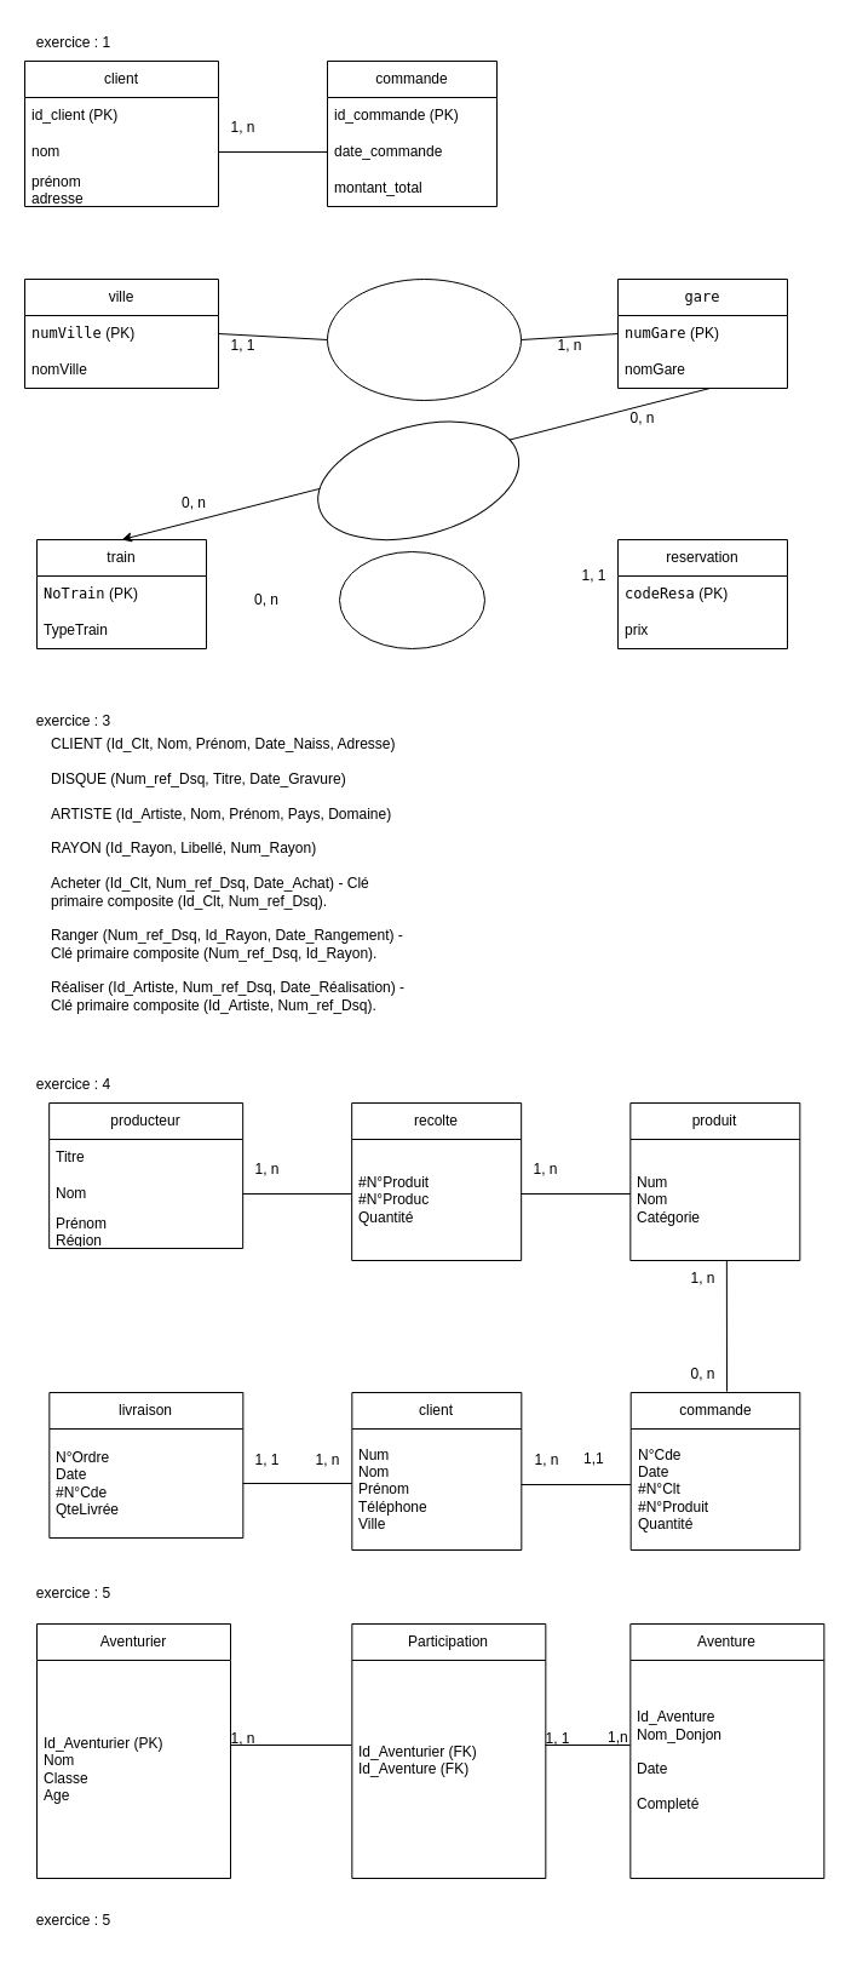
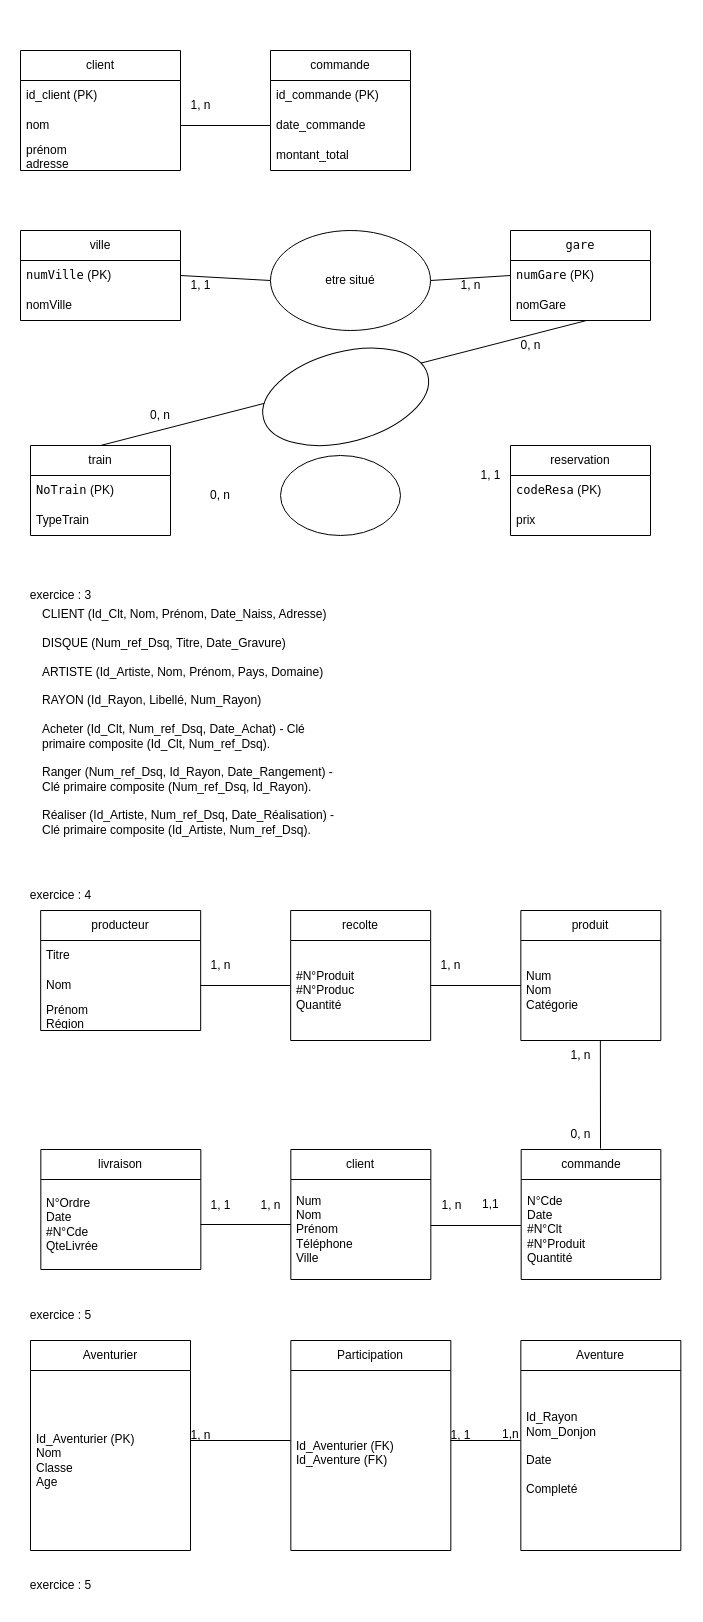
- <mxCell id="12" value="exercice : 1" style="text;html=1;align=center;verticalAlign=middle;resizable=0;points=[];autosize=1;strokeColor=none;fillColor=none;" vertex="1" parent="1"><mxGeometry x="20" y="20" width="80" height="30" as="geometry" /></mxCell>
+ <mxCell id="31" value="etre situé" style="text;html=1;align=center;verticalAlign=middle;whiteSpace=wrap;rounded=0;" vertex="1" parent="1"><mxGeometry x="320" y="265" width="60" height="30" as="geometry" /></mxCell>
- <mxCell id="24" value="" style="endArrow=classic;html=1;rounded=0;exitX=0.543;exitY=1;exitDx=0;exitDy=0;entryX=0.5;entryY=0;entryDx=0;entryDy=0;exitPerimeter=0;" edge="1" parent="1" target="21" source="18"><mxGeometry width="50" height="50" relative="1" as="geometry"><mxPoint x="410" y="305" as="sourcePoint" /><mxPoint x="630" y="350" as="targetPoint" /></mxGeometry></mxCell>
+ <mxCell id="24" value="" style="endArrow=none;html=1;rounded=0;exitX=0.543;exitY=1;exitDx=0;exitDy=0;entryX=0.5;entryY=0;entryDx=0;entryDy=0;exitPerimeter=0;" edge="1" parent="1" target="21" source="18"><mxGeometry width="50" height="50" relative="1" as="geometry"><mxPoint x="410" y="305" as="sourcePoint" /><mxPoint x="630" y="350" as="targetPoint" /></mxGeometry></mxCell>
- <mxCell id="75" value="Id_Aventure&#10;Nom_Donjon&#10;&#10;Date&#10;&#10;Completé&#10;" style="text;strokeColor=none;fillColor=none;align=left;verticalAlign=middle;spacingLeft=4;spacingRight=4;overflow=hidden;points=[[0,0.5],[1,0.5]];portConstraint=eastwest;rotatable=0;whiteSpace=wrap;" vertex="1" parent="74"><mxGeometry y="30" width="160" height="180" as="geometry" /></mxCell>
+ <mxCell id="75" value="Id_Rayon&#10;Nom_Donjon&#10;&#10;Date&#10;&#10;Completé&#10;" style="text;strokeColor=none;fillColor=none;align=left;verticalAlign=middle;spacingLeft=4;spacingRight=4;overflow=hidden;points=[[0,0.5],[1,0.5]];portConstraint=eastwest;rotatable=0;whiteSpace=wrap;" vertex="1" parent="74"><mxGeometry y="30" width="160" height="180" as="geometry" /></mxCell>
